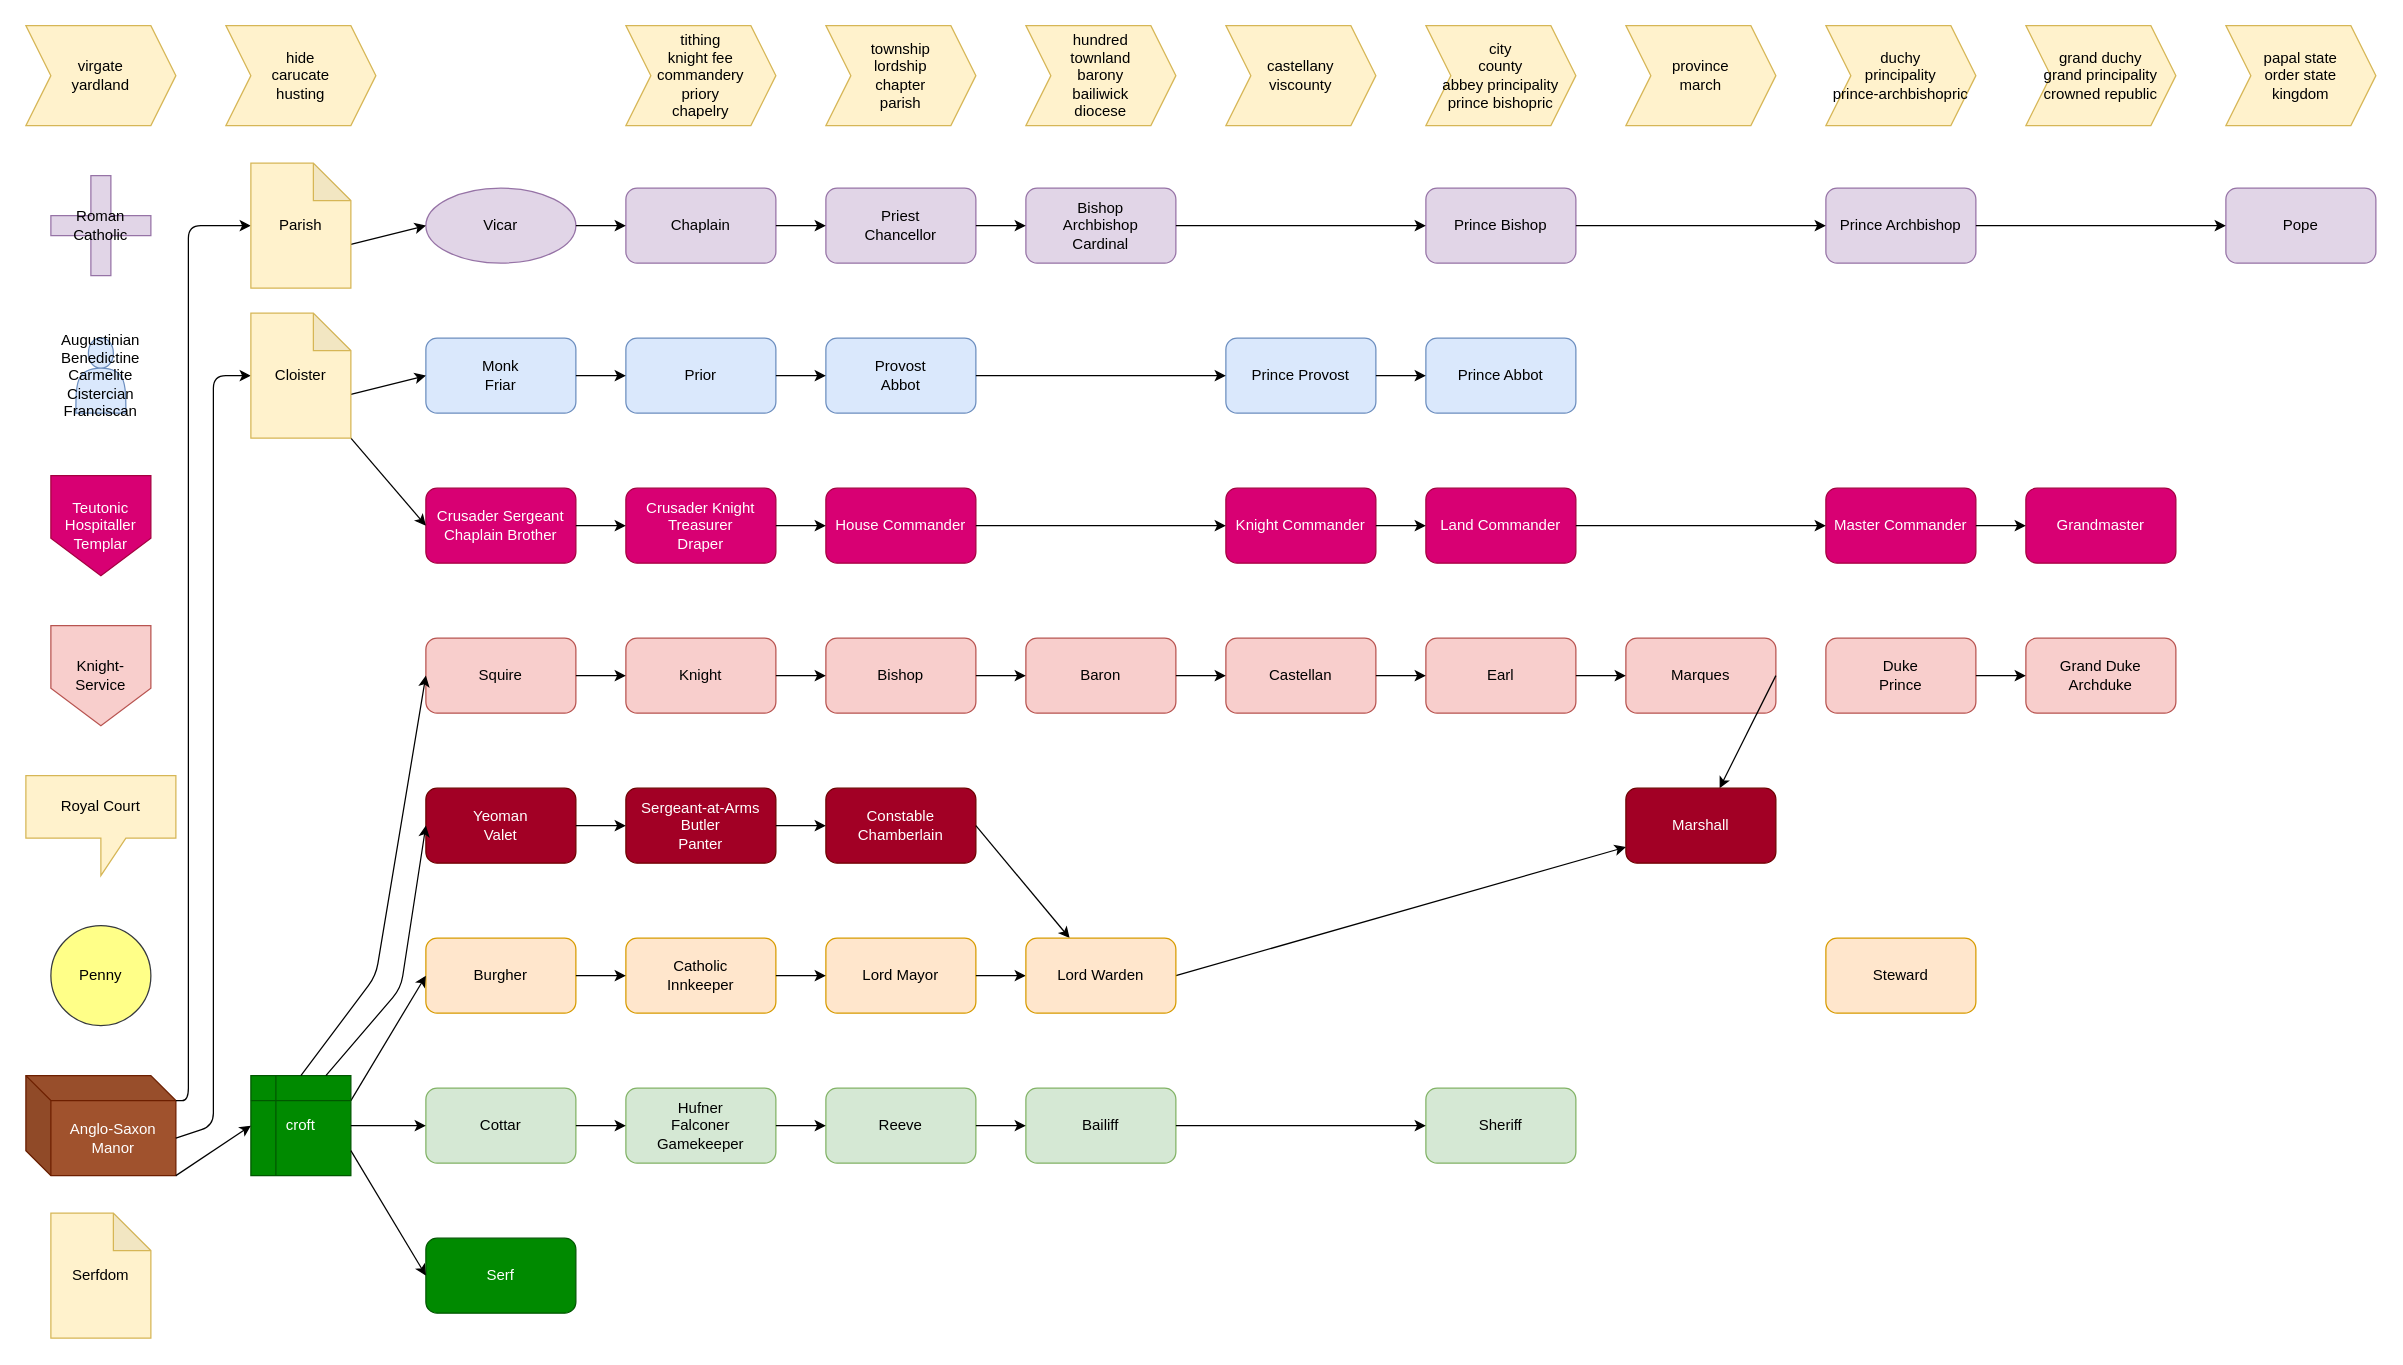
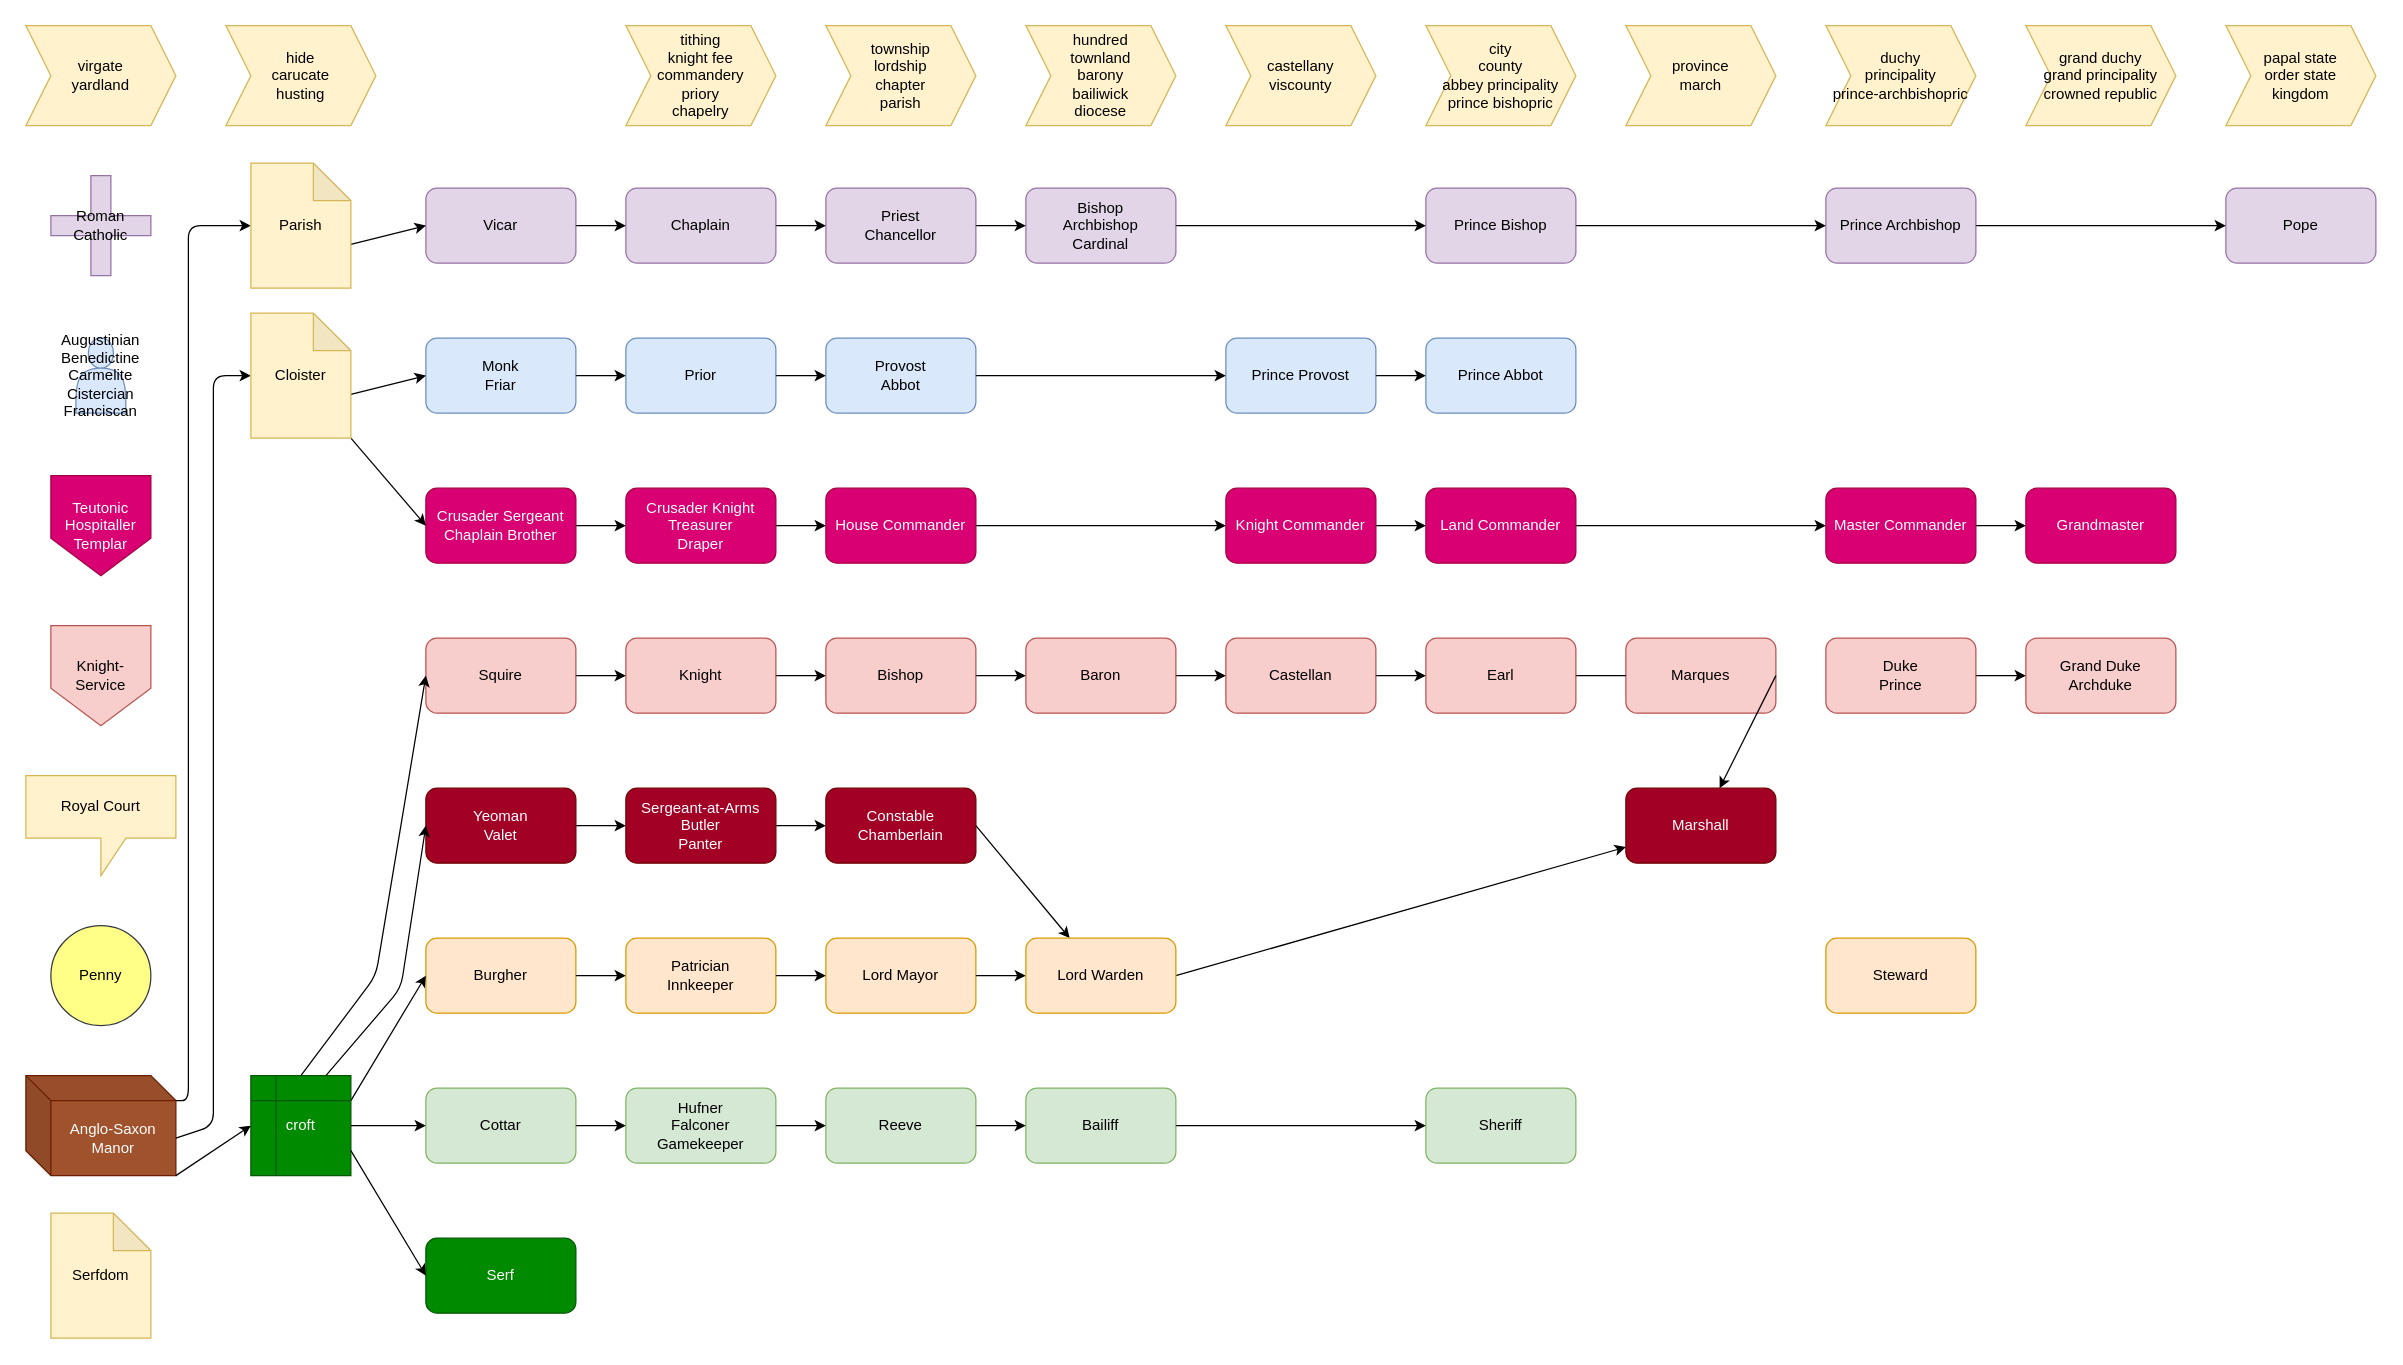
- <mxCell id="13" value="Vicar" style="ellipse;whiteSpace=wrap;html=1;fillColor=#e1d5e7;strokeColor=#9673a6;" parent="1" vertex="1"><mxGeometry x="340" y="150" width="120" height="60" as="geometry" /></mxCell>
+ <mxCell id="13" value="Vicar" style="rounded=1;whiteSpace=wrap;html=1;fillColor=#e1d5e7;strokeColor=#9673a6;" parent="1" vertex="1"><mxGeometry x="340" y="150" width="120" height="60" as="geometry" /></mxCell>
- <mxCell id="62" value="" style="endArrow=classic;html=1;entryX=0;entryY=0.5;entryDx=0;entryDy=0;exitX=1;exitY=0.5;exitDx=0;exitDy=0;" parent="1" source="56" target="57" edge="1"><mxGeometry width="50" height="50" relative="1" as="geometry"><mxPoint x="1350" y="450" as="sourcePoint" /><mxPoint x="1390" y="450" as="targetPoint" /></mxGeometry></mxCell>
+ <mxCell id="62" value="" style="endArrow=none;html=1;entryX=0;entryY=0.5;entryDx=0;entryDy=0;exitX=1;exitY=0.5;exitDx=0;exitDy=0;" parent="1" source="56" target="57" edge="1"><mxGeometry width="50" height="50" relative="1" as="geometry"><mxPoint x="1350" y="450" as="sourcePoint" /><mxPoint x="1390" y="450" as="targetPoint" /></mxGeometry></mxCell>
- <mxCell id="75" value="Catholic&lt;br&gt;Innkeeper" style="rounded=1;whiteSpace=wrap;html=1;fillColor=#ffe6cc;strokeColor=#d79b00;" parent="1" vertex="1"><mxGeometry x="500" y="750" width="120" height="60" as="geometry" /></mxCell>
+ <mxCell id="75" value="Patrician&lt;br&gt;Innkeeper" style="rounded=1;whiteSpace=wrap;html=1;fillColor=#ffe6cc;strokeColor=#d79b00;" parent="1" vertex="1"><mxGeometry x="500" y="750" width="120" height="60" as="geometry" /></mxCell>
